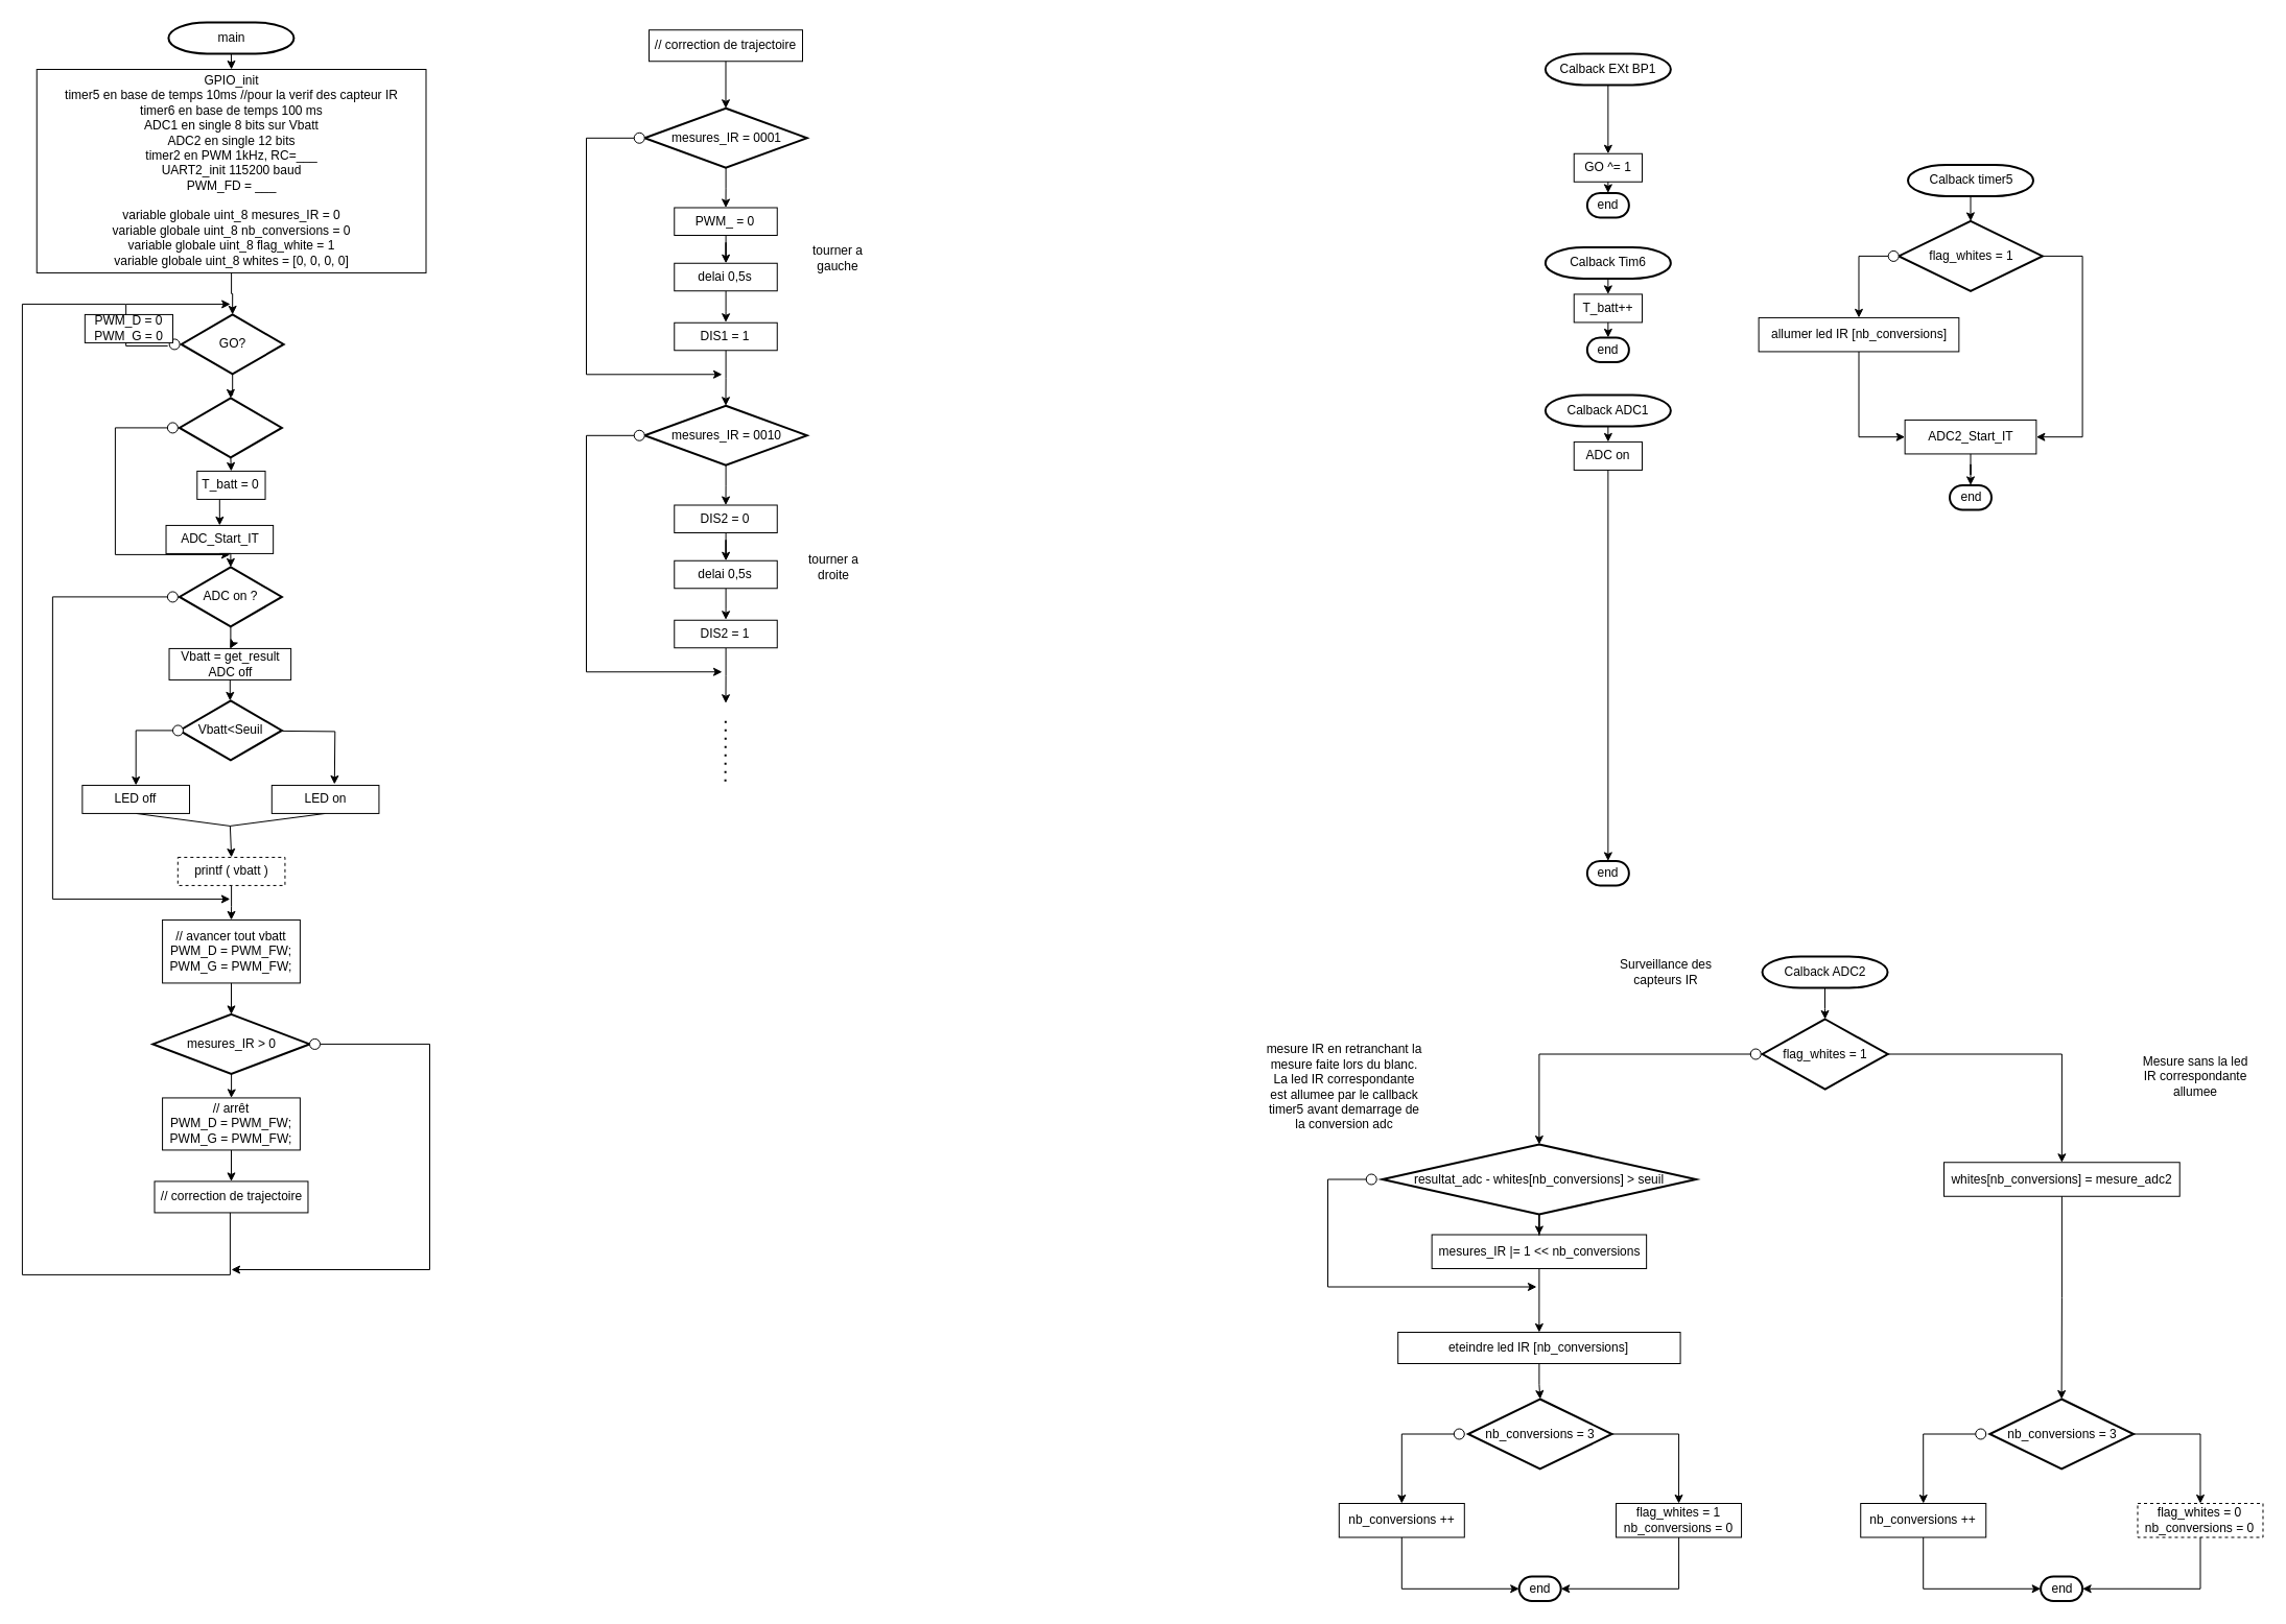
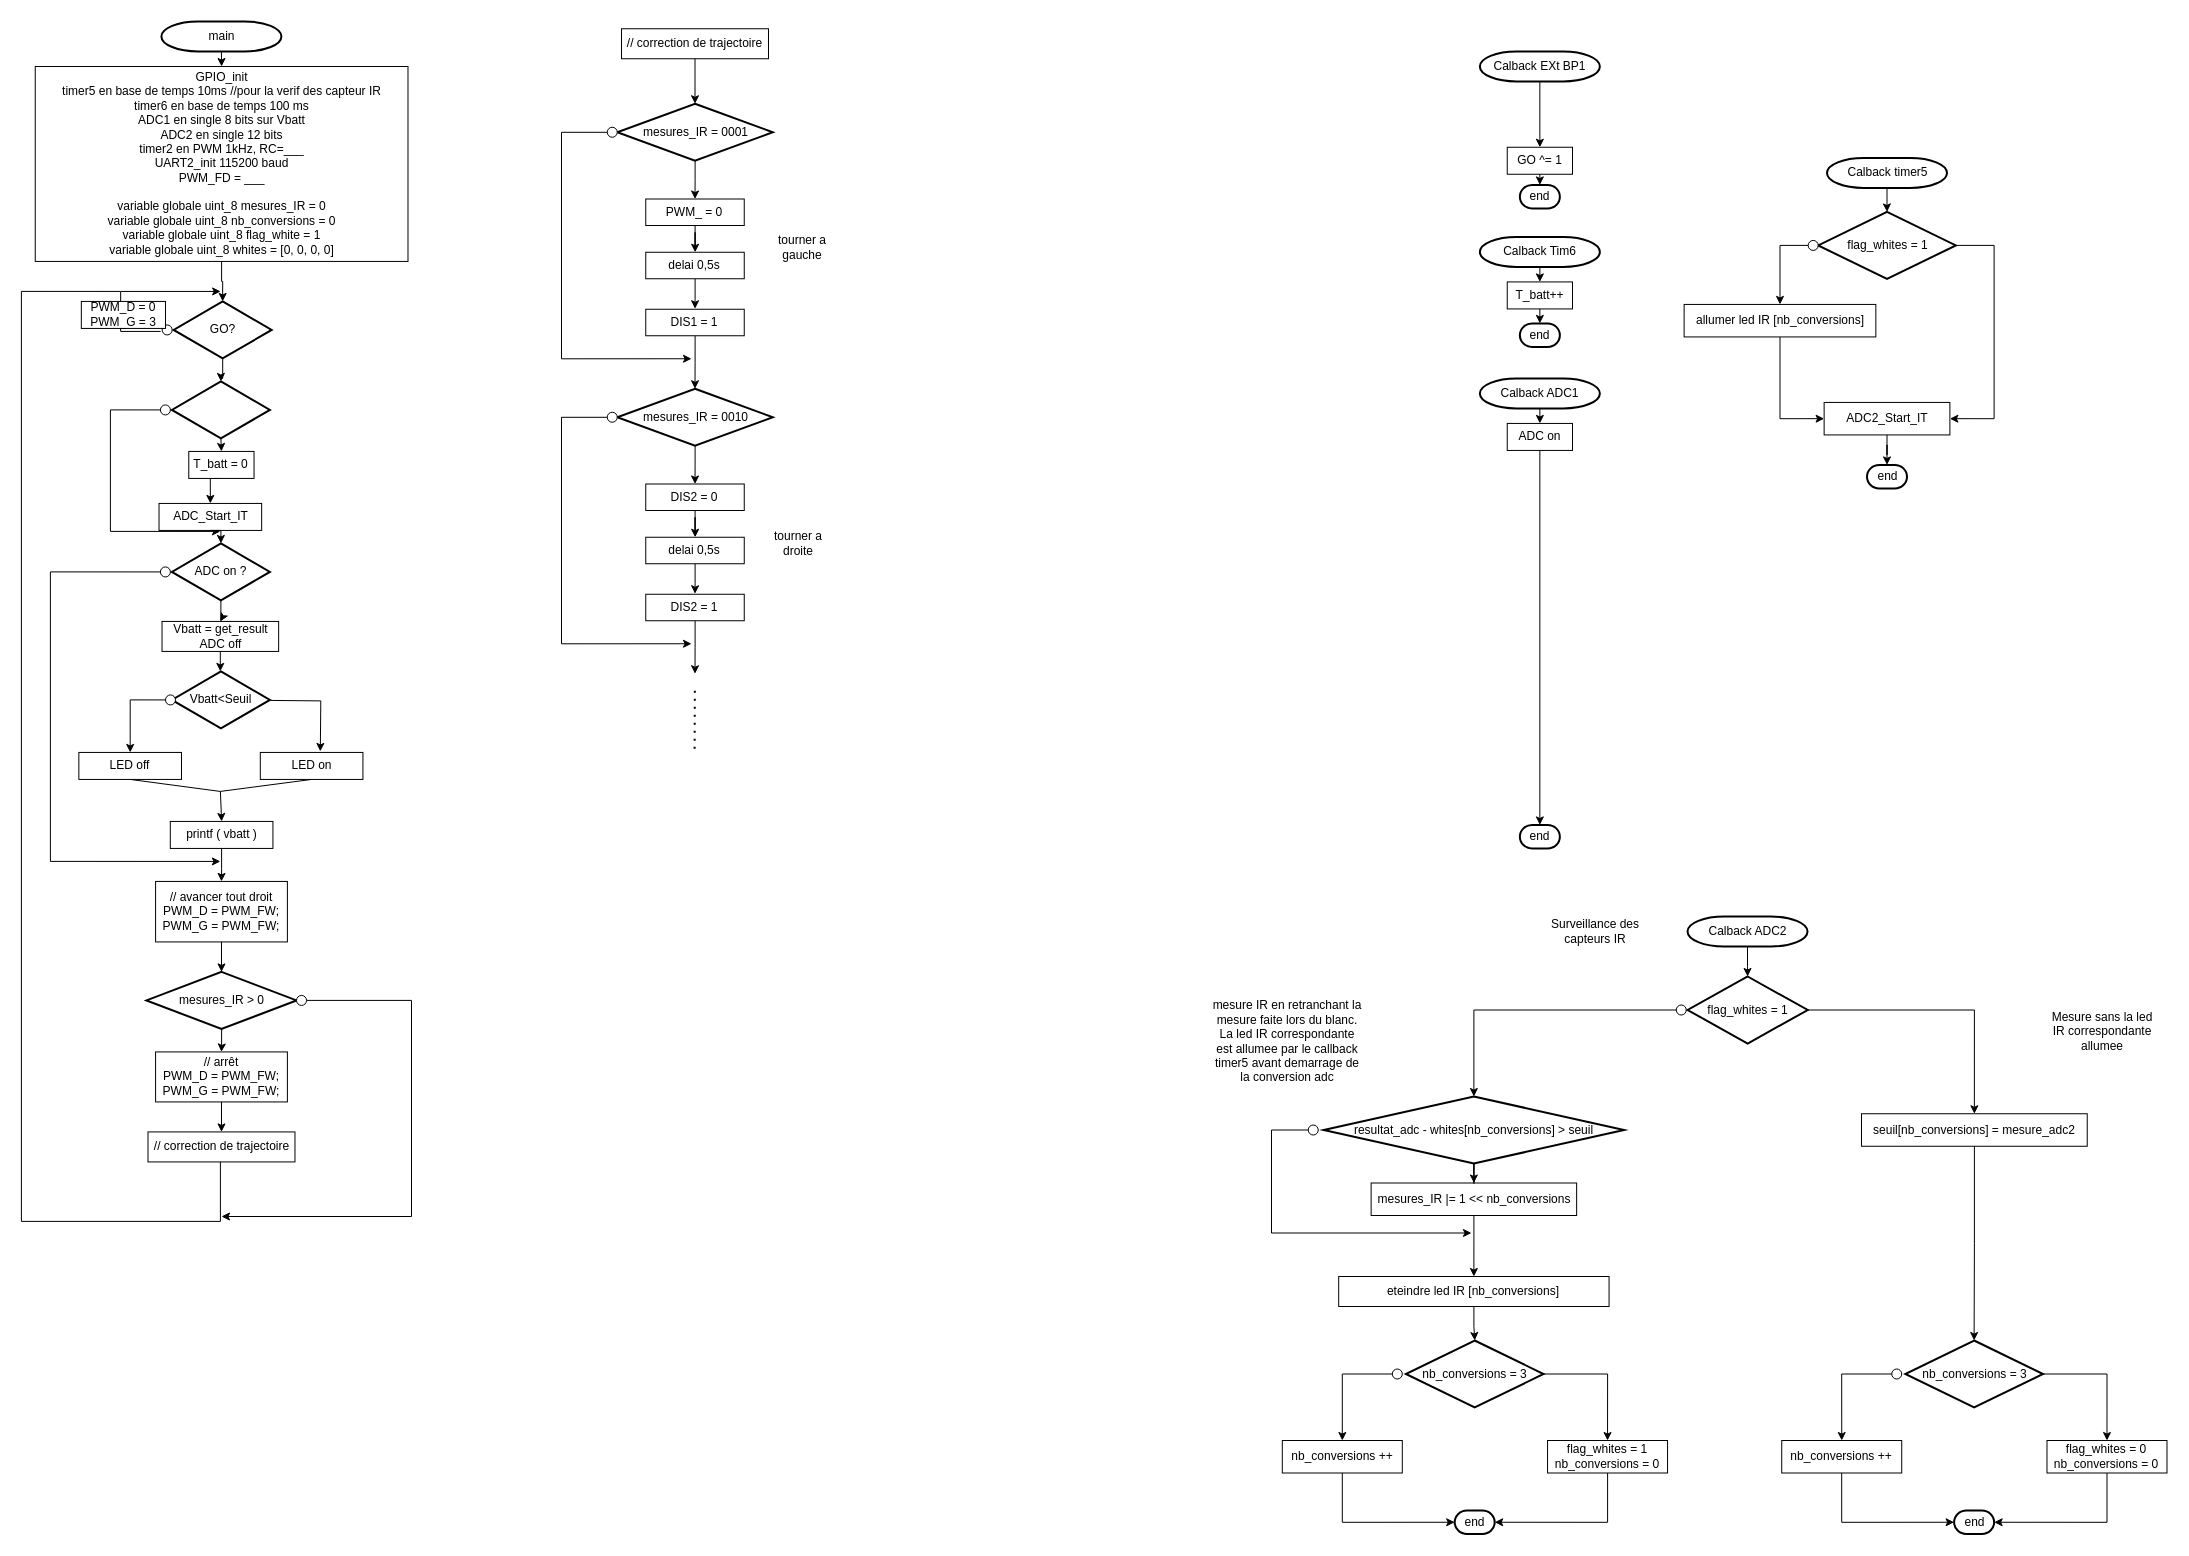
- <mxCell id="8" value="PWM_D = 0&lt;div&gt;PWM_G = 0&lt;br&gt;&lt;/div&gt;" style="rounded=0;whiteSpace=wrap;html=1;" parent="1" vertex="1"><mxGeometry x="80.83" y="300.93" width="84.15" height="27" as="geometry" /></mxCell>
+ <mxCell id="8" value="PWM_D = 0&lt;div&gt;PWM_G = 3&lt;br&gt;&lt;/div&gt;" style="rounded=0;whiteSpace=wrap;html=1;" parent="1" vertex="1"><mxGeometry x="80.83" y="300.93" width="84.15" height="27" as="geometry" /></mxCell>
- <mxCell id="30" value="printf ( vbatt )" style="rounded=0;whiteSpace=wrap;html=1;dashed=1;" parent="1" vertex="1"><mxGeometry x="169.8" y="820.93" width="102.63" height="27" as="geometry" /></mxCell>
+ <mxCell id="30" value="printf ( vbatt )" style="rounded=0;whiteSpace=wrap;html=1;" parent="1" vertex="1"><mxGeometry x="169.8" y="820.93" width="102.63" height="27" as="geometry" /></mxCell>
- <mxCell id="49" value="// avancer tout vbatt&lt;div&gt;PWM_D = PWM_FW;&lt;/div&gt;&lt;div&gt;PWM_G = PWM_FW;&lt;/div&gt;" style="rounded=0;whiteSpace=wrap;html=1;" parent="1" vertex="1"><mxGeometry x="155.08" y="880.93" width="131.81" height="60.5" as="geometry" /></mxCell>
+ <mxCell id="49" value="// avancer tout droit&lt;div&gt;PWM_D = PWM_FW;&lt;/div&gt;&lt;div&gt;PWM_G = PWM_FW;&lt;/div&gt;" style="rounded=0;whiteSpace=wrap;html=1;" parent="1" vertex="1"><mxGeometry x="155.08" y="880.93" width="131.81" height="60.5" as="geometry" /></mxCell>
- <mxCell id="110" value="&lt;div style=&quot;text-wrap: nowrap;&quot;&gt;whites[nb_conversions] = mesure_adc2&lt;/div&gt;" style="rounded=0;whiteSpace=wrap;html=1;" parent="1" vertex="1"><mxGeometry x="1861" y="1113.25" width="225.73" height="32.5" as="geometry" /></mxCell>
+ <mxCell id="110" value="&lt;div style=&quot;text-wrap: nowrap;&quot;&gt;seuil[nb_conversions] = mesure_adc2&lt;/div&gt;" style="rounded=0;whiteSpace=wrap;html=1;" parent="1" vertex="1"><mxGeometry x="1861" y="1113.25" width="225.73" height="32.5" as="geometry" /></mxCell>
- <mxCell id="124" value="&lt;div style=&quot;text-wrap: nowrap;&quot;&gt;flag_whites = 0&lt;/div&gt;&lt;div style=&quot;text-wrap: nowrap;&quot;&gt;nb_conversions = 0&lt;/div&gt;" style="rounded=0;whiteSpace=wrap;html=1;dashed=1;" parent="1" vertex="1"><mxGeometry x="2046.49" y="1440" width="120" height="32.5" as="geometry" /></mxCell>
+ <mxCell id="124" value="&lt;div style=&quot;text-wrap: nowrap;&quot;&gt;flag_whites = 0&lt;/div&gt;&lt;div style=&quot;text-wrap: nowrap;&quot;&gt;nb_conversions = 0&lt;/div&gt;" style="rounded=0;whiteSpace=wrap;html=1;" parent="1" vertex="1"><mxGeometry x="2046.49" y="1440" width="120" height="32.5" as="geometry" /></mxCell>
